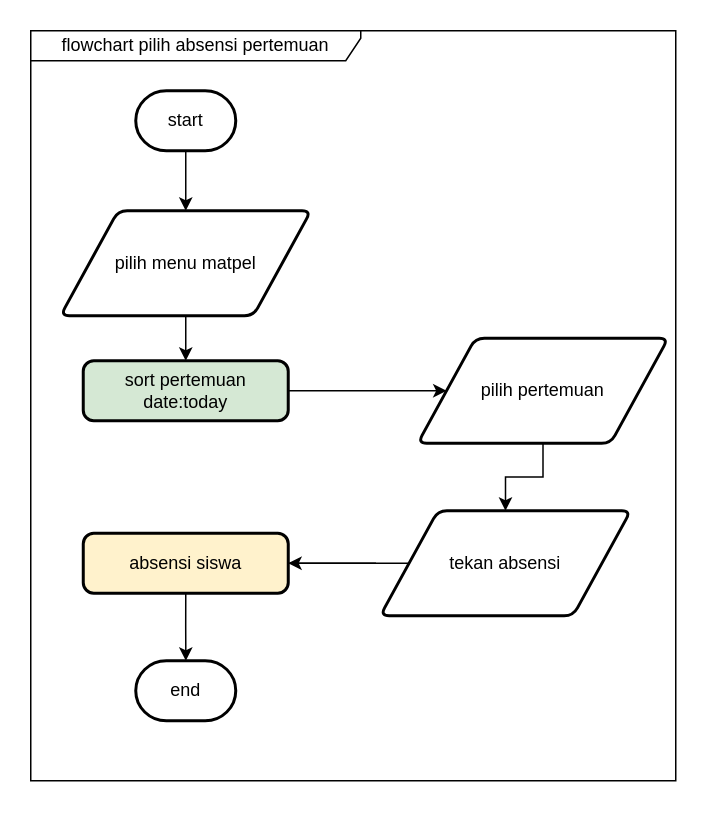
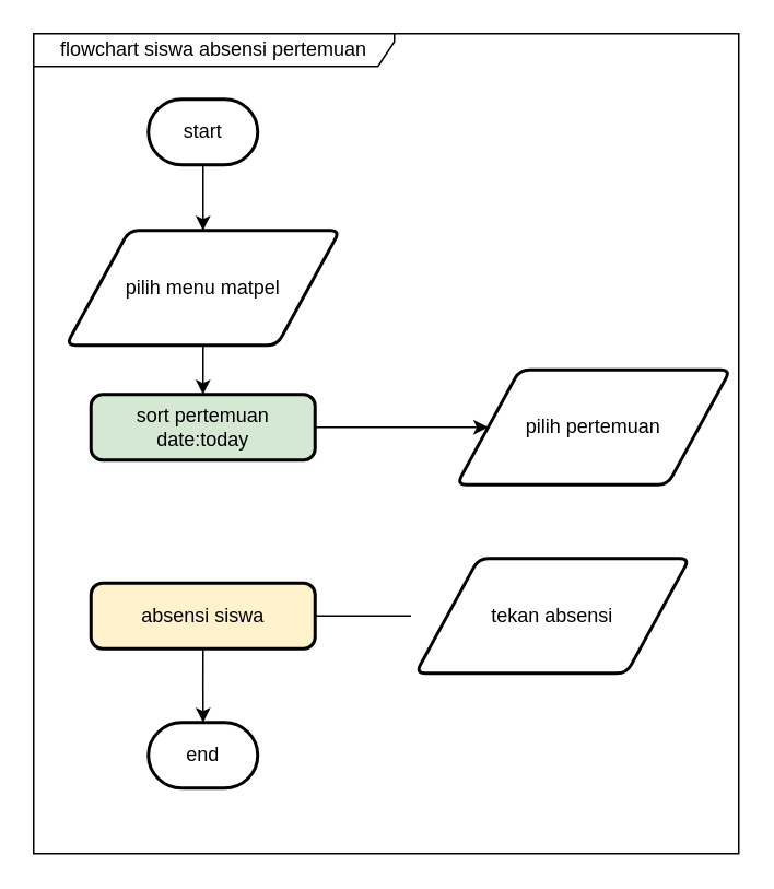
- <mxCell id="7" value="flowchart pilih absensi pertemuan" style="shape=umlFrame;whiteSpace=wrap;html=1;fillColor=#FFFFFF;width=220;height=20;" parent="1" vertex="1"><mxGeometry x="20" y="20" width="430" height="500" as="geometry" /></mxCell>
+ <mxCell id="7" value="flowchart siswa absensi pertemuan" style="shape=umlFrame;whiteSpace=wrap;html=1;fillColor=#FFFFFF;width=220;height=20;" parent="1" vertex="1"><mxGeometry x="20" y="20" width="430" height="500" as="geometry" /></mxCell>
- <mxCell id="9" style="edgeStyle=orthogonalEdgeStyle;rounded=0;orthogonalLoop=1;jettySize=auto;html=1;exitX=0.5;exitY=1;exitDx=0;exitDy=0;" edge="1" parent="1" source="10" target="15"><mxGeometry relative="1" as="geometry" /></mxCell>
- <mxCell id="14" value="" style="edgeStyle=orthogonalEdgeStyle;rounded=0;orthogonalLoop=1;jettySize=auto;html=1;entryX=1;entryY=0.5;entryDx=0;entryDy=0;" edge="1" parent="1" source="15" target="16"><mxGeometry relative="1" as="geometry"><mxPoint x="177.635" y="375" as="targetPoint" /></mxGeometry></mxCell>
